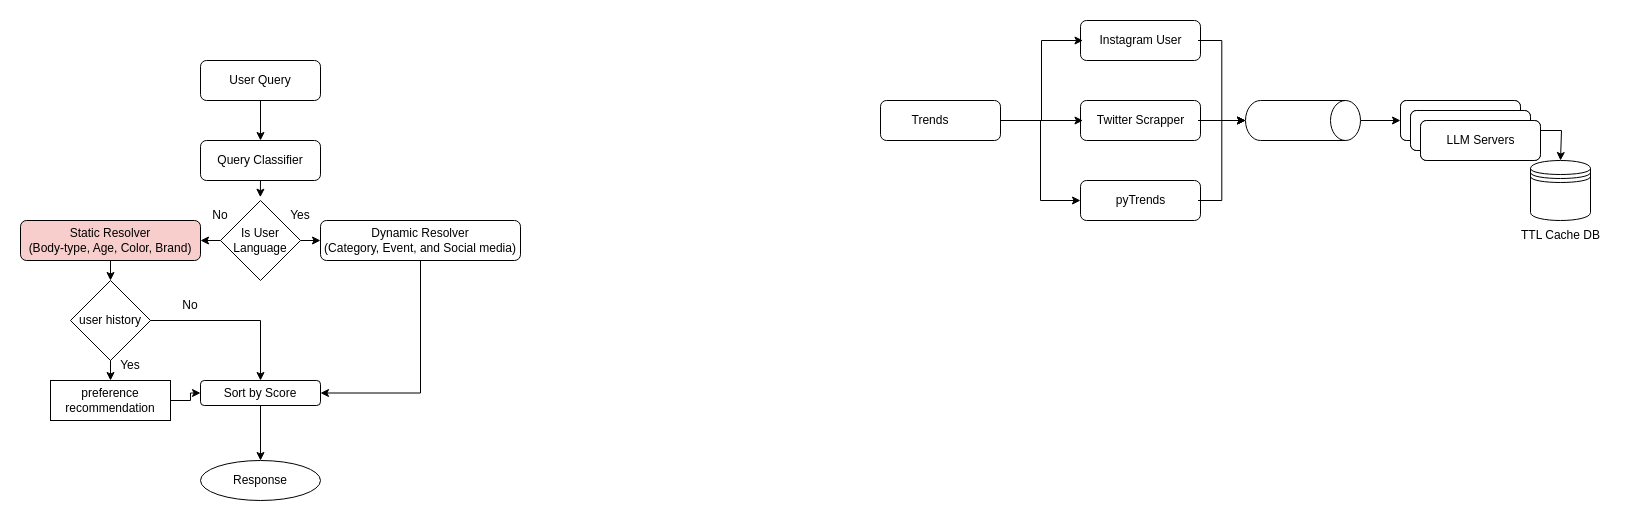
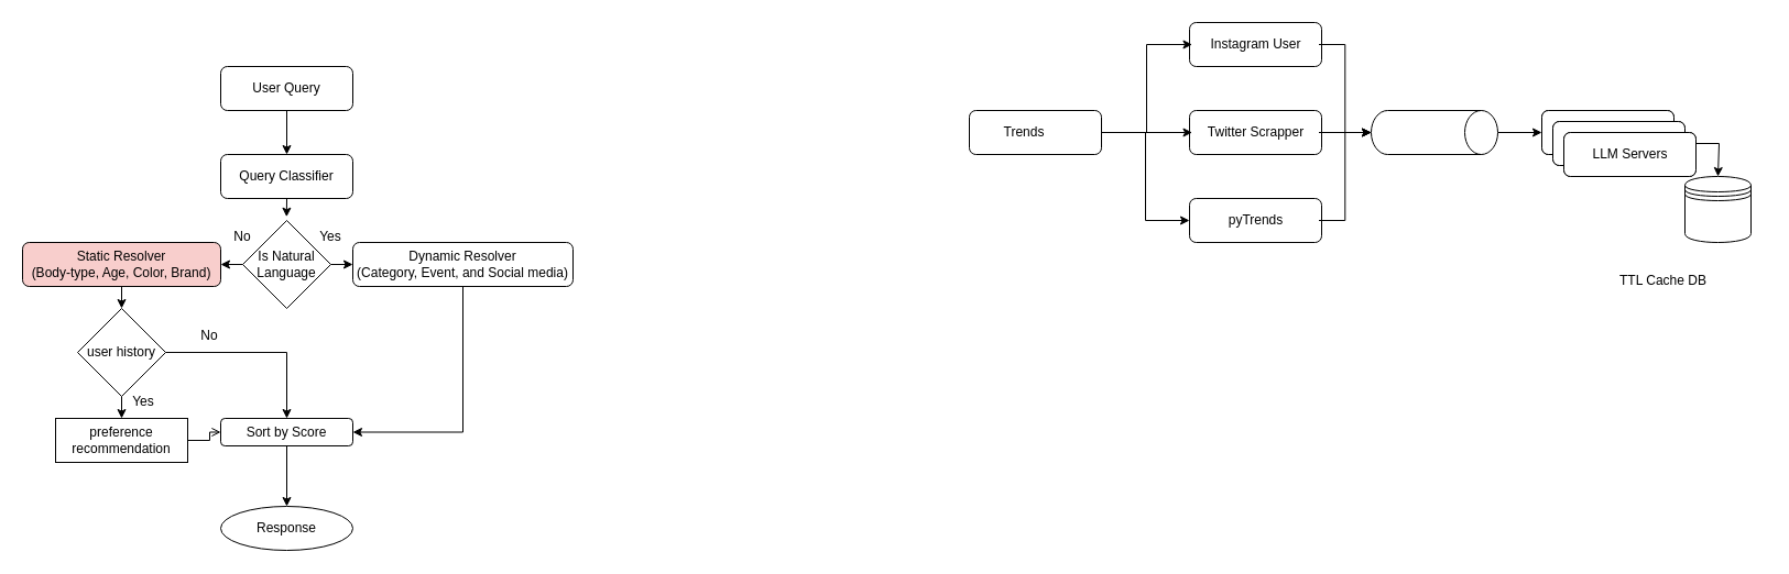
- <mxCell id="61" value="TTL Cache DB" style="text;html=1;strokeColor=none;fillColor=none;align=center;verticalAlign=middle;whiteSpace=wrap;rounded=0;" vertex="1" parent="1"><mxGeometry x="1517.5" y="220" width="85" height="30" as="geometry" /></mxCell>
+ <mxCell id="61" value="TTL Cache DB" style="text;html=1;strokeColor=none;fillColor=none;align=center;verticalAlign=middle;whiteSpace=wrap;rounded=0;" vertex="1" parent="1"><mxGeometry x="1467.5" y="240" width="85" height="30" as="geometry" /></mxCell>
- <mxCell id="15" value="Is User Language" style="text;html=1;strokeColor=none;fillColor=none;align=center;verticalAlign=middle;whiteSpace=wrap;rounded=0;" vertex="1" parent="1"><mxGeometry x="230" y="225" width="60" height="30" as="geometry" /></mxCell>
+ <mxCell id="15" value="Is Natural Language" style="text;html=1;strokeColor=none;fillColor=none;align=center;verticalAlign=middle;whiteSpace=wrap;rounded=0;" vertex="1" parent="1"><mxGeometry x="230" y="225" width="60" height="30" as="geometry" /></mxCell>
- <mxCell id="67" style="edgeStyle=orthogonalEdgeStyle;rounded=0;orthogonalLoop=1;jettySize=auto;html=1;exitX=1;exitY=0.5;exitDx=0;exitDy=0;" edge="1" parent="1" source="68" target="19"><mxGeometry relative="1" as="geometry" /></mxCell>
+ <mxCell id="67" style="edgeStyle=orthogonalEdgeStyle;rounded=0;orthogonalLoop=1;jettySize=auto;html=1;exitX=1;exitY=0.5;exitDx=0;exitDy=0;endArrow=open;" edge="1" parent="1" source="68" target="19"><mxGeometry relative="1" as="geometry" /></mxCell>
